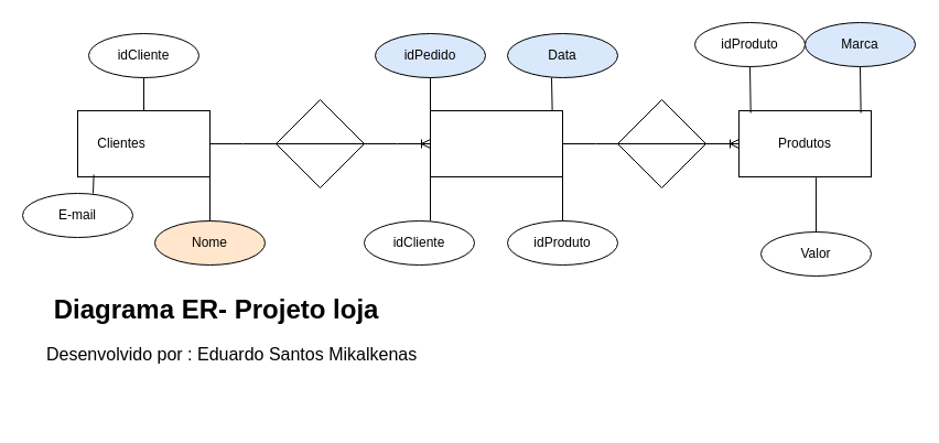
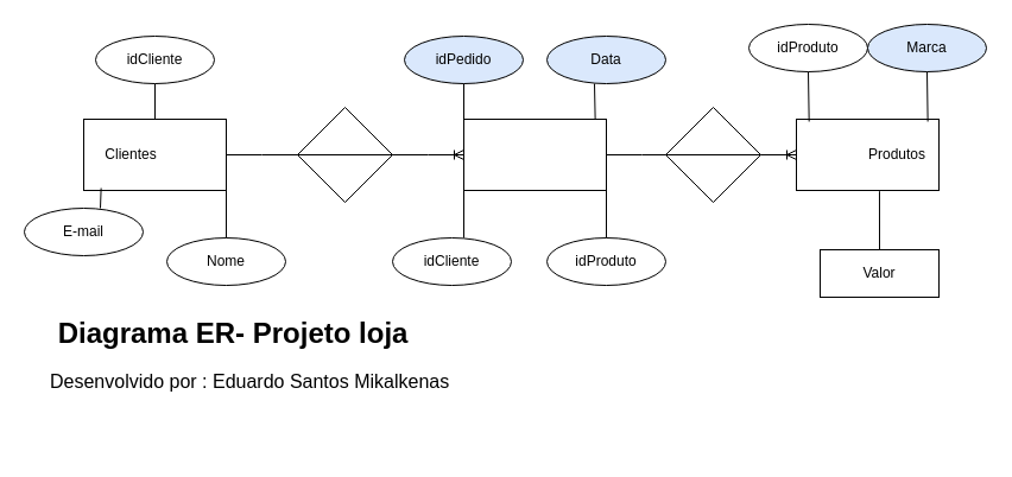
- <mxCell id="8" value="Produtos" style="text;html=1;align=center;verticalAlign=middle;whiteSpace=wrap;rounded=0;" vertex="1" parent="1"><mxGeometry x="700" y="115" width="60" height="30" as="geometry" /></mxCell>
+ <mxCell id="8" value="Produtos" style="text;html=1;align=center;verticalAlign=middle;whiteSpace=wrap;rounded=0;" vertex="1" parent="1"><mxGeometry x="725" y="115" width="60" height="30" as="geometry" /></mxCell>
- <mxCell id="10" value="Nome" style="ellipse;whiteSpace=wrap;html=1;align=center;fillColor=#ffe6cc;" vertex="1" parent="1"><mxGeometry x="140" y="200" width="100" height="40" as="geometry" /></mxCell>
+ <mxCell id="10" value="Nome" style="ellipse;whiteSpace=wrap;html=1;align=center;" vertex="1" parent="1"><mxGeometry x="140" y="200" width="100" height="40" as="geometry" /></mxCell>
- <mxCell id="28" value="Valor" style="ellipse;whiteSpace=wrap;html=1;align=center;" vertex="1" parent="1"><mxGeometry x="690" y="210" width="100" height="40" as="geometry" /></mxCell>
+ <mxCell id="28" value="Valor" style="whiteSpace=wrap;html=1;align=center;rounded=0;" vertex="1" parent="1"><mxGeometry x="690" y="210" width="100" height="40" as="geometry" /></mxCell>
